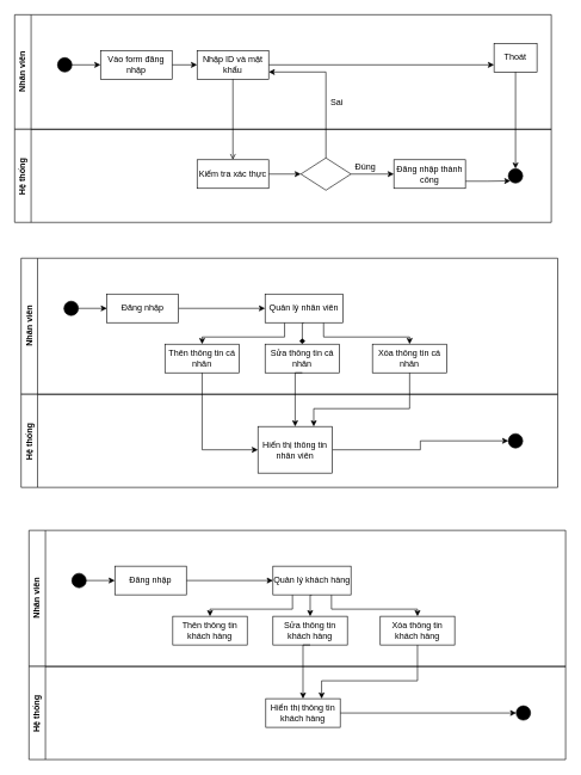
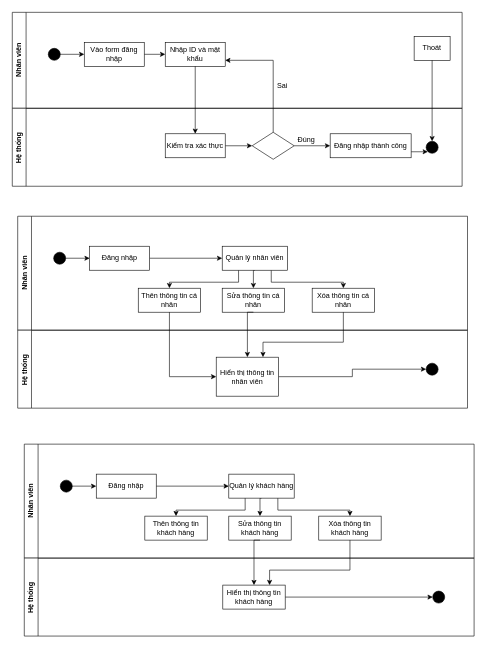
- <mxCell id="7" style="edgeStyle=orthogonalEdgeStyle;rounded=0;orthogonalLoop=1;jettySize=auto;html=1;exitX=1;exitY=0.5;exitDx=0;exitDy=0;entryX=0;entryY=0.75;entryDx=0;entryDy=0;" edge="1" parent="2" source="8" target="9"><mxGeometry relative="1" as="geometry" /></mxCell>
- <mxCell id="18" style="edgeStyle=orthogonalEdgeStyle;rounded=0;orthogonalLoop=1;jettySize=auto;html=1;exitX=0.5;exitY=1;exitDx=0;exitDy=0;entryX=0.5;entryY=0;entryDx=0;entryDy=0;endArrow=open;" edge="1" parent="1" source="8" target="12"><mxGeometry relative="1" as="geometry" /></mxCell>
+ <mxCell id="18" style="edgeStyle=orthogonalEdgeStyle;rounded=0;orthogonalLoop=1;jettySize=auto;html=1;exitX=0.5;exitY=1;exitDx=0;exitDy=0;entryX=0.5;entryY=0;entryDx=0;entryDy=0;" edge="1" parent="1" source="8" target="12"><mxGeometry relative="1" as="geometry" /></mxCell>
- <mxCell id="14" value="Đăng nhập thành công" style="rounded=0;whiteSpace=wrap;html=1;" vertex="1" parent="10"><mxGeometry x="530" y="42.5" width="100" height="40" as="geometry" /></mxCell>
+ <mxCell id="14" value="Đăng nhập thành công" style="rounded=0;whiteSpace=wrap;html=1;" vertex="1" parent="10"><mxGeometry x="530" y="42.5" width="135" height="40" as="geometry" /></mxCell>
- <mxCell id="29" style="edgeStyle=orthogonalEdgeStyle;rounded=0;orthogonalLoop=1;jettySize=auto;html=1;exitX=0.5;exitY=1;exitDx=0;exitDy=0;entryX=0.5;entryY=0;entryDx=0;entryDy=0;endArrow=diamond;" edge="1" parent="23" source="31" target="32"><mxGeometry relative="1" as="geometry" /></mxCell>
+ <mxCell id="29" style="edgeStyle=orthogonalEdgeStyle;rounded=0;orthogonalLoop=1;jettySize=auto;html=1;exitX=0.5;exitY=1;exitDx=0;exitDy=0;entryX=0.5;entryY=0;entryDx=0;entryDy=0;" edge="1" parent="23" source="31" target="32"><mxGeometry relative="1" as="geometry" /></mxCell>
